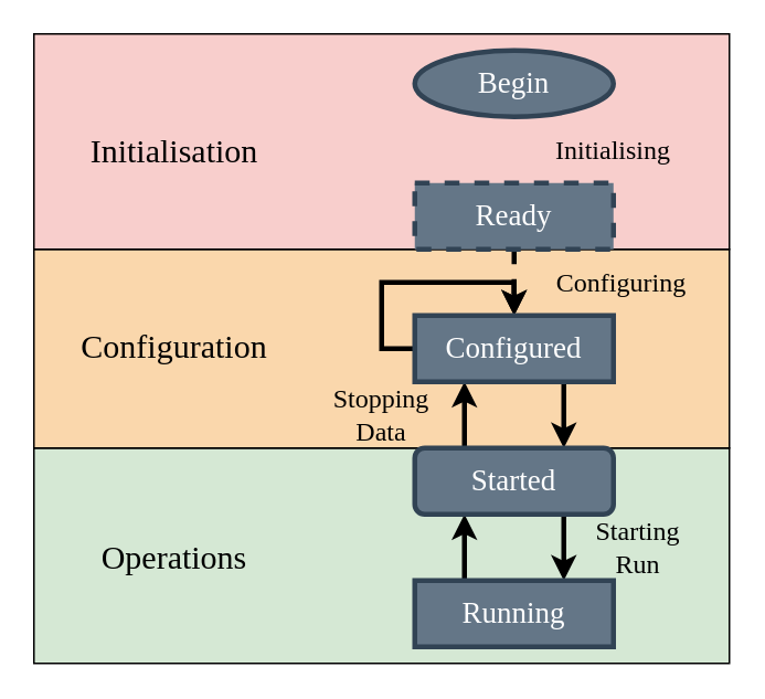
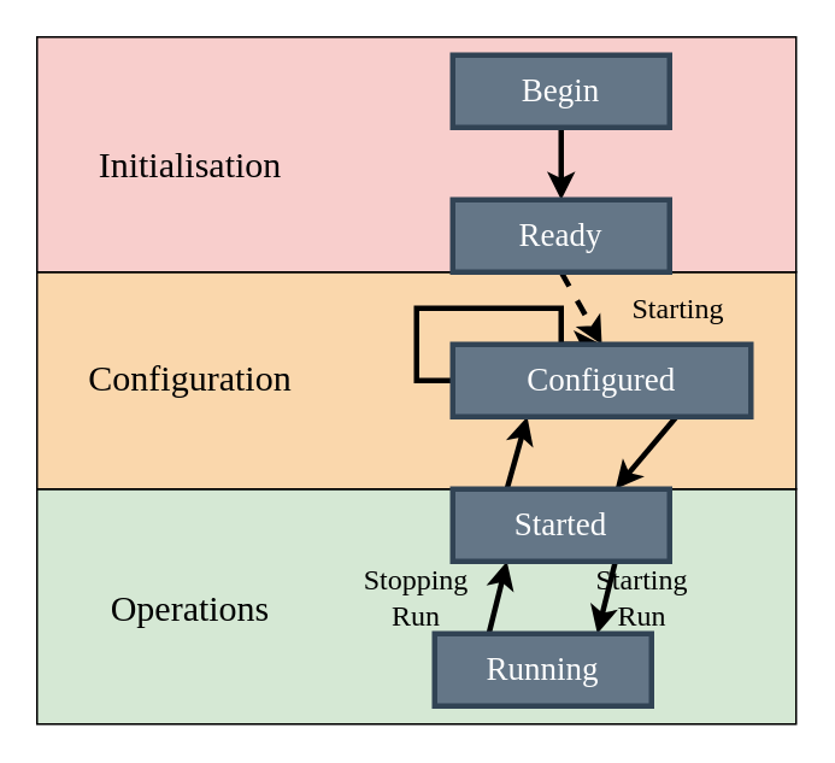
- <mxCell id="20" value="&lt;font style=&quot;font-size: 18px&quot; face=&quot;lmodern&quot;&gt;Begin&lt;br&gt;&lt;/font&gt;" style="ellipse;whiteSpace=wrap;html=1;fillColor=#647687;strokeWidth=3;fontColor=#ffffff;strokeColor=#314354;" vertex="1" parent="1"><mxGeometry x="250" y="30" width="120" height="40" as="geometry" /></mxCell>
+ <mxCell id="20" value="&lt;font style=&quot;font-size: 18px&quot; face=&quot;lmodern&quot;&gt;Begin&lt;br&gt;&lt;/font&gt;" style="rounded=0;whiteSpace=wrap;html=1;fillColor=#647687;strokeWidth=3;fontColor=#ffffff;strokeColor=#314354;" vertex="1" parent="1"><mxGeometry x="250" y="30" width="120" height="40" as="geometry" /></mxCell>
+ <mxCell id="5" value="" style="endArrow=classic;html=1;strokeWidth=3;exitX=0.5;exitY=1;exitDx=0;exitDy=0;entryX=0.5;entryY=0;entryDx=0;entryDy=0;" edge="1" parent="1" source="20" target="21"><mxGeometry width="50" height="50" relative="1" as="geometry"><mxPoint x="130" y="140" as="sourcePoint" /><mxPoint x="180" y="90" as="targetPoint" /></mxGeometry></mxCell>
- <mxCell id="10" value="&lt;font style=&quot;font-size: 16px&quot; face=&quot;lmodern&quot;&gt;Initialising&lt;/font&gt;" style="text;html=1;strokeColor=none;fillColor=none;align=center;verticalAlign=middle;whiteSpace=wrap;rounded=0;" vertex="1" parent="1"><mxGeometry x="320" y="80" width="100" height="20" as="geometry" /></mxCell>
- <mxCell id="21" value="&lt;font style=&quot;font-size: 18px&quot; face=&quot;lmodern&quot;&gt;Ready&lt;br&gt;&lt;/font&gt;" style="rounded=0;whiteSpace=wrap;html=1;fillColor=#647687;strokeWidth=3;fontColor=#ffffff;strokeColor=#314354;dashed=1;" vertex="1" parent="1"><mxGeometry x="250" y="110" width="120" height="40" as="geometry" /></mxCell>
+ <mxCell id="21" value="&lt;font style=&quot;font-size: 18px&quot; face=&quot;lmodern&quot;&gt;Ready&lt;br&gt;&lt;/font&gt;" style="rounded=0;whiteSpace=wrap;html=1;fillColor=#647687;strokeWidth=3;fontColor=#ffffff;strokeColor=#314354;" vertex="1" parent="1"><mxGeometry x="250" y="110" width="120" height="40" as="geometry" /></mxCell>
- <mxCell id="9" value="&lt;font style=&quot;font-size: 16px&quot; face=&quot;lmodern&quot;&gt;Configuring&lt;/font&gt;" style="text;html=1;strokeColor=none;fillColor=none;align=center;verticalAlign=middle;whiteSpace=wrap;rounded=0;" vertex="1" parent="1"><mxGeometry x="320" y="160" width="110" height="20" as="geometry" /></mxCell>
+ <mxCell id="9" value="&lt;font style=&quot;font-size: 16px&quot; face=&quot;lmodern&quot;&gt;Starting&lt;/font&gt;" style="text;html=1;strokeColor=none;fillColor=none;align=center;verticalAlign=middle;whiteSpace=wrap;rounded=0;" vertex="1" parent="1"><mxGeometry x="320" y="160" width="110" height="20" as="geometry" /></mxCell>
- <mxCell id="22" value="&lt;font style=&quot;font-size: 18px&quot; face=&quot;lmodern&quot;&gt;Configured&lt;br&gt;&lt;/font&gt;" style="rounded=0;whiteSpace=wrap;html=1;fillColor=#647687;strokeWidth=3;fontColor=#ffffff;strokeColor=#314354;" vertex="1" parent="1"><mxGeometry x="250" y="190" width="120" height="40" as="geometry" /></mxCell>
+ <mxCell id="22" value="&lt;font style=&quot;font-size: 18px&quot; face=&quot;lmodern&quot;&gt;Configured&lt;br&gt;&lt;/font&gt;" style="rounded=0;whiteSpace=wrap;html=1;fillColor=#647687;strokeWidth=3;fontColor=#ffffff;strokeColor=#314354;" vertex="1" parent="1"><mxGeometry x="250" y="190" width="165" height="40" as="geometry" /></mxCell>
- <mxCell id="15" value="&lt;font style=&quot;font-size: 16px&quot; face=&quot;lmodern&quot;&gt;Stopping Data&lt;br&gt;&lt;/font&gt;" style="text;html=1;strokeColor=none;fillColor=none;align=center;verticalAlign=middle;whiteSpace=wrap;rounded=0;" vertex="1" parent="1"><mxGeometry x="190" y="240" width="80" height="20" as="geometry" /></mxCell>
- <mxCell id="23" value="&lt;font style=&quot;font-size: 18px&quot; face=&quot;lmodern&quot;&gt;Started&lt;/font&gt;" style="whiteSpace=wrap;html=1;fillColor=#647687;strokeWidth=3;fontColor=#ffffff;strokeColor=#314354;rounded=1;" vertex="1" parent="1"><mxGeometry x="250" y="270" width="120" height="40" as="geometry" /></mxCell>
+ <mxCell id="23" value="&lt;font style=&quot;font-size: 18px&quot; face=&quot;lmodern&quot;&gt;Started&lt;/font&gt;" style="rounded=0;whiteSpace=wrap;html=1;fillColor=#647687;strokeWidth=3;fontColor=#ffffff;strokeColor=#314354;" vertex="1" parent="1"><mxGeometry x="250" y="270" width="120" height="40" as="geometry" /></mxCell>
+ <mxCell id="14" value="&lt;font style=&quot;font-size: 16px&quot; face=&quot;lmodern&quot;&gt;Stopping Run&lt;br&gt;&lt;/font&gt;" style="text;html=1;strokeColor=none;fillColor=none;align=center;verticalAlign=middle;whiteSpace=wrap;rounded=0;" vertex="1" parent="1"><mxGeometry x="190" y="320" width="80" height="20" as="geometry" /></mxCell>
- <mxCell id="13" value="&lt;font style=&quot;font-size: 16px&quot; face=&quot;lmodern&quot;&gt;Starting Run&lt;br&gt;&lt;/font&gt;" style="text;html=1;strokeColor=none;fillColor=none;align=center;verticalAlign=middle;whiteSpace=wrap;rounded=0;" vertex="1" parent="1"><mxGeometry x="350" y="320" width="70" height="20" as="geometry" /></mxCell>
+ <mxCell id="13" value="&lt;font style=&quot;font-size: 16px&quot; face=&quot;lmodern&quot;&gt;Starting Run&lt;br&gt;&lt;/font&gt;" style="text;html=1;strokeColor=none;fillColor=none;align=center;verticalAlign=middle;whiteSpace=wrap;rounded=0;" vertex="1" parent="1"><mxGeometry x="320" y="320" width="70" height="20" as="geometry" /></mxCell>
- <mxCell id="24" value="&lt;font style=&quot;font-size: 18px&quot; face=&quot;lmodern&quot;&gt;Running&lt;br&gt;&lt;/font&gt;" style="rounded=0;whiteSpace=wrap;html=1;fillColor=#647687;strokeWidth=3;fontColor=#ffffff;strokeColor=#314354;" vertex="1" parent="1"><mxGeometry x="250" y="350" width="120" height="40" as="geometry" /></mxCell>
+ <mxCell id="24" value="&lt;font style=&quot;font-size: 18px&quot; face=&quot;lmodern&quot;&gt;Running&lt;br&gt;&lt;/font&gt;" style="rounded=0;whiteSpace=wrap;html=1;fillColor=#647687;strokeWidth=3;fontColor=#ffffff;strokeColor=#314354;" vertex="1" parent="1"><mxGeometry x="240" y="350" width="120" height="40" as="geometry" /></mxCell>
